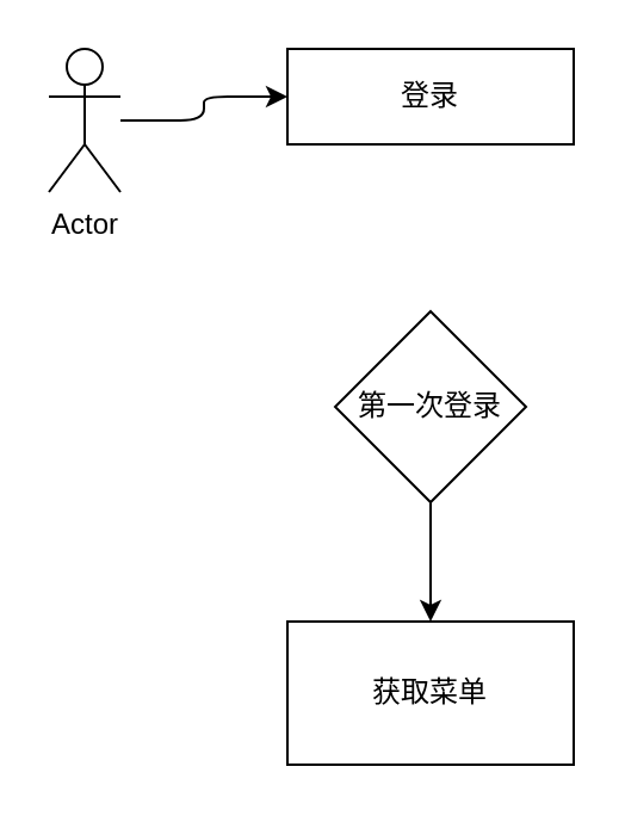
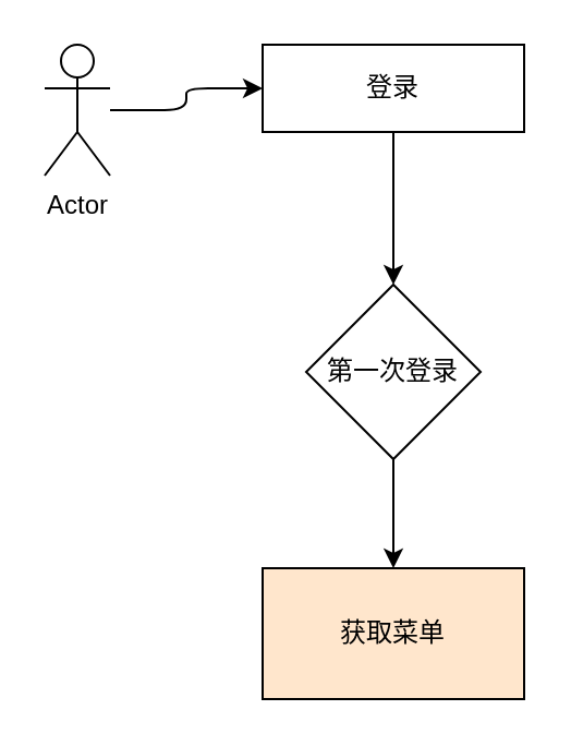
+ <mxCell id="4" value="" style="edgeStyle=orthogonalEdgeStyle;orthogonalLoop=1;jettySize=auto;html=1;" edge="1" parent="1" source="5" target="7"><mxGeometry relative="1" as="geometry" /></mxCell>
- <mxCell id="8" value="获取菜单" style="whiteSpace=wrap;html=1;" vertex="1" parent="1"><mxGeometry x="120" y="260" width="120" height="60" as="geometry" /></mxCell>
+ <mxCell id="8" value="获取菜单" style="whiteSpace=wrap;html=1;fillColor=#ffe6cc;" vertex="1" parent="1"><mxGeometry x="120" y="260" width="120" height="60" as="geometry" /></mxCell>
